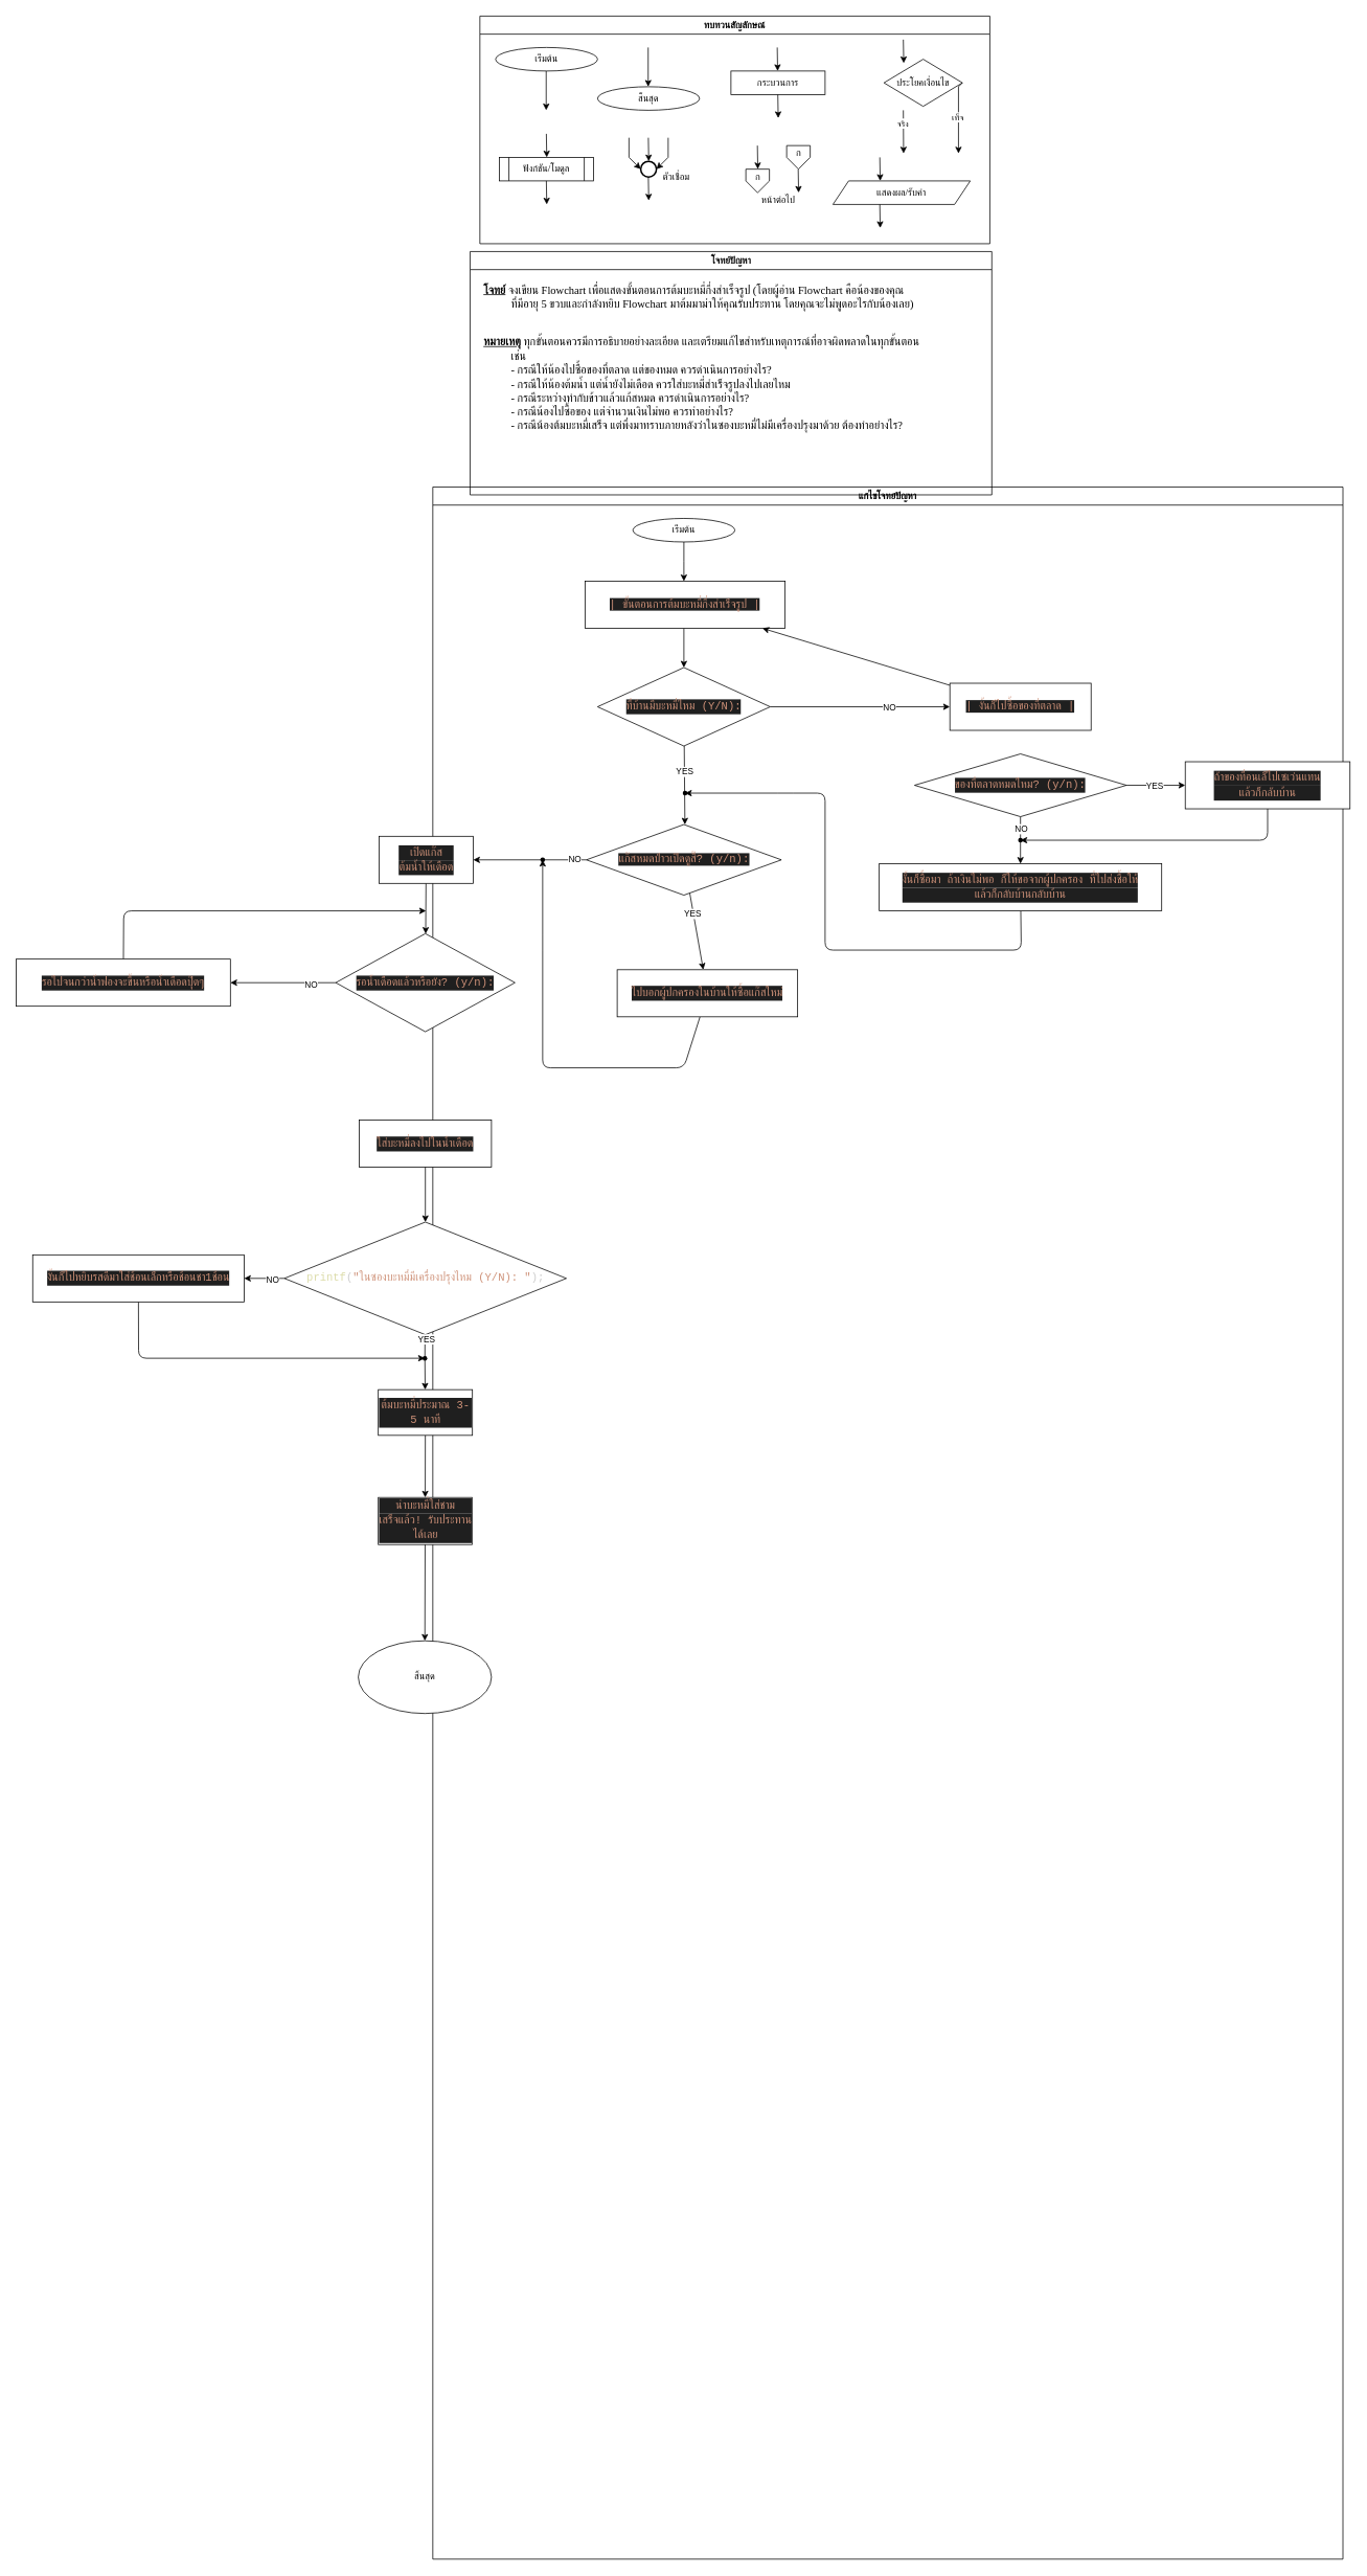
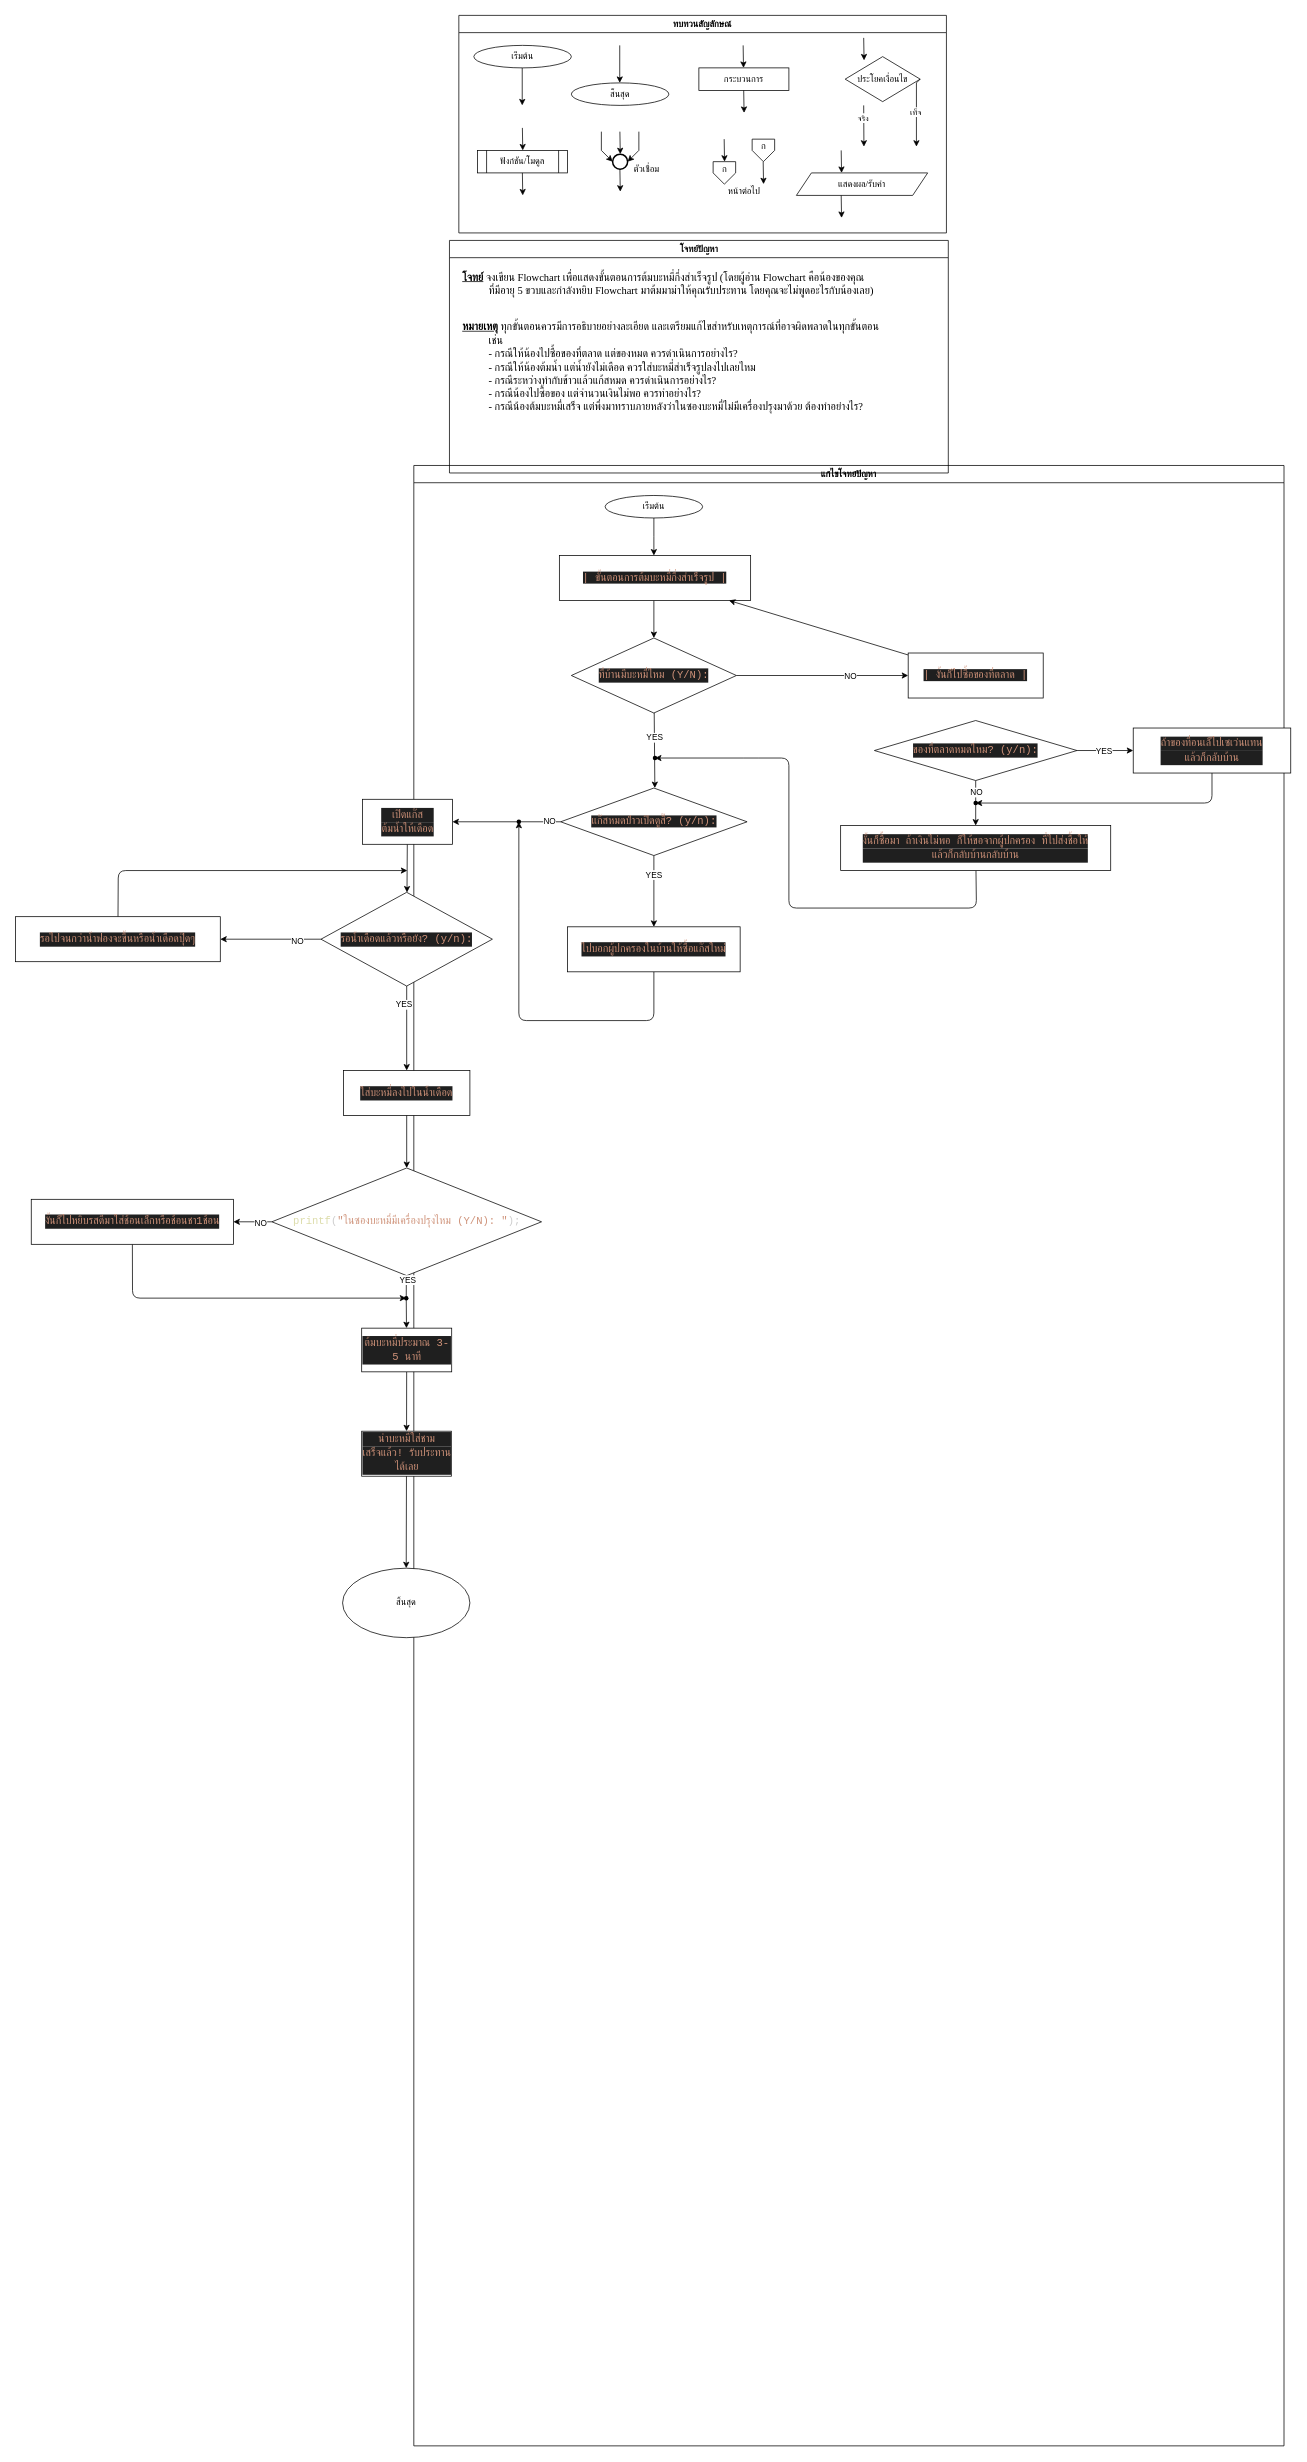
- <mxCell id="61" value="&lt;div style=&quot;color: rgb(204, 204, 204); background-color: rgb(31, 31, 31); font-family: Consolas, &amp;quot;Courier New&amp;quot;, monospace; font-size: 14px; line-height: 19px;&quot;&gt;&lt;span style=&quot;color: #ce9178;&quot;&gt;ไปบอกผู้ปกครองในบ้านให้ซื้อแก๊สใหม่&lt;/span&gt;&lt;/div&gt;" style="whiteSpace=wrap;html=1;" vertex="1" parent="35"><mxGeometry x="235" y="615" width="230" height="60" as="geometry" /></mxCell>
+ <mxCell id="61" value="&lt;div style=&quot;color: rgb(204, 204, 204); background-color: rgb(31, 31, 31); font-family: Consolas, &amp;quot;Courier New&amp;quot;, monospace; font-size: 14px; line-height: 19px;&quot;&gt;&lt;span style=&quot;color: #ce9178;&quot;&gt;ไปบอกผู้ปกครองในบ้านให้ซื้อแก๊สใหม่&lt;/span&gt;&lt;/div&gt;" style="whiteSpace=wrap;html=1;" vertex="1" parent="35"><mxGeometry x="205" y="615" width="230" height="60" as="geometry" /></mxCell>
+ <mxCell id="64" value="" style="edgeStyle=none;html=1;" edge="1" parent="35" source="66" target="67"><mxGeometry relative="1" as="geometry" /></mxCell>
+ <mxCell id="65" value="YES" style="edgeLabel;html=1;align=center;verticalAlign=middle;resizable=0;points=[];" vertex="1" connectable="0" parent="64"><mxGeometry x="-0.565" y="-4" relative="1" as="geometry"><mxPoint as="offset" /></mxGeometry></mxCell>
